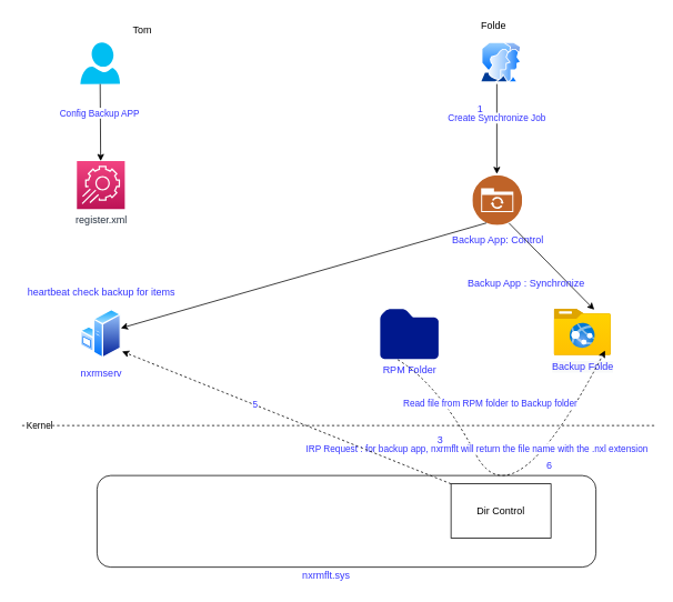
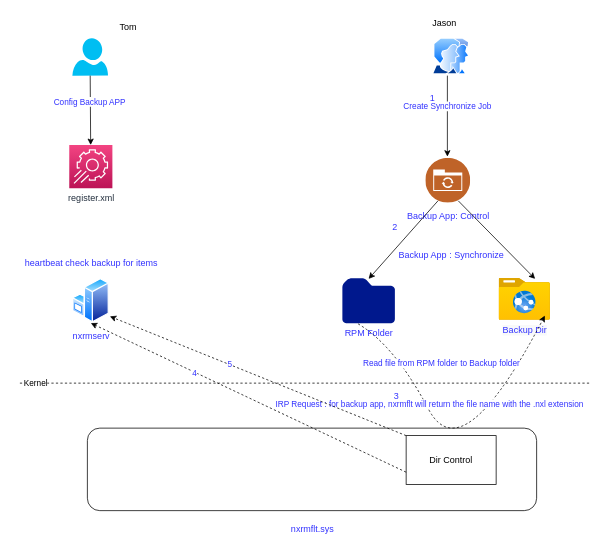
- <mxCell id="19" value="Folde" style="text;html=1;align=center;verticalAlign=middle;resizable=0;points=[];autosize=1;" parent="1" vertex="1"><mxGeometry x="567" y="20" width="50" height="20" as="geometry" /></mxCell>
+ <mxCell id="19" value="Jason" style="text;html=1;align=center;verticalAlign=middle;resizable=0;points=[];autosize=1;" parent="1" vertex="1"><mxGeometry x="567" y="20" width="50" height="20" as="geometry" /></mxCell>
+ <mxCell id="30" value="&lt;font color=&quot;#3333ff&quot;&gt;2&lt;/font&gt;" style="text;html=1;align=center;verticalAlign=middle;resizable=0;points=[];autosize=1;" parent="1" vertex="1"><mxGeometry x="516" y="292" width="20" height="20" as="geometry" /></mxCell>
- <mxCell id="15" value="" style="endArrow=classic;html=1;exitX=0.25;exitY=1;exitDx=0;exitDy=0;" parent="1" source="5" target="7" edge="1"><mxGeometry width="50" height="50" relative="1" as="geometry"><mxPoint x="376" y="340" as="sourcePoint" /><mxPoint x="426" y="290" as="targetPoint" /></mxGeometry></mxCell>
+ <mxCell id="15" value="" style="endArrow=classic;html=1;exitX=0.25;exitY=1;exitDx=0;exitDy=0;entryX=0.5;entryY=0.017;entryDx=0;entryDy=0;entryPerimeter=0;" parent="1" source="5" target="6" edge="1"><mxGeometry width="50" height="50" relative="1" as="geometry"><mxPoint x="376" y="340" as="sourcePoint" /><mxPoint x="426" y="290" as="targetPoint" /></mxGeometry></mxCell>
- <mxCell id="21" value="&lt;font color=&quot;#3333ff&quot;&gt;Backup App : Synchronize&lt;/font&gt;" style="text;html=1;align=center;verticalAlign=middle;resizable=0;points=[];autosize=1;" parent="1" vertex="1"><mxGeometry x="556" y="330" width="150" height="20" as="geometry" /></mxCell>
+ <mxCell id="21" value="&lt;font color=&quot;#3333ff&quot;&gt;Backup App : Synchronize&lt;/font&gt;" style="text;html=1;align=center;verticalAlign=middle;resizable=0;points=[];autosize=1;" parent="1" vertex="1"><mxGeometry x="526" y="330" width="150" height="20" as="geometry" /></mxCell>
- <mxCell id="22" value="&lt;span style=&quot;color: rgb(51 , 51 , 255) ; background-color: rgb(248 , 249 , 250)&quot;&gt;Backup Folde&lt;/span&gt;" style="aspect=fixed;html=1;points=[];align=center;image;fontSize=12;image=img/lib/azure2/general/Folder_Website.svg;" parent="1" vertex="1"><mxGeometry x="665" y="370" width="68" height="56.0" as="geometry" /></mxCell>
+ <mxCell id="22" value="&lt;span style=&quot;color: rgb(51 , 51 , 255) ; background-color: rgb(248 , 249 , 250)&quot;&gt;Backup Dir&lt;/span&gt;" style="aspect=fixed;html=1;points=[];align=center;image;fontSize=12;image=img/lib/azure2/general/Folder_Website.svg;" parent="1" vertex="1"><mxGeometry x="665" y="370" width="68" height="56.0" as="geometry" /></mxCell>
- <mxCell id="32" value="&lt;font color=&quot;#3333ff&quot;&gt;6&lt;/font&gt;" style="text;html=1;align=center;verticalAlign=middle;resizable=0;points=[];autosize=1;" parent="1" vertex="1"><mxGeometry x="649" y="548" width="20" height="20" as="geometry" /></mxCell>
+ <mxCell id="34" value="" style="endArrow=classic;html=1;exitX=0;exitY=0.75;exitDx=0;exitDy=0;entryX=0.5;entryY=1;entryDx=0;entryDy=0;dashed=1;" parent="1" source="26" target="7" edge="1"><mxGeometry width="50" height="50" relative="1" as="geometry"><mxPoint x="366" y="430" as="sourcePoint" /><mxPoint x="416" y="380" as="targetPoint" /></mxGeometry></mxCell>
+ <mxCell id="35" value="&lt;font color=&quot;#3333ff&quot;&gt;4&lt;/font&gt;" style="edgeLabel;html=1;align=center;verticalAlign=middle;resizable=0;points=[];" parent="34" vertex="1" connectable="0"><mxGeometry x="0.34" y="1" relative="1" as="geometry"><mxPoint as="offset" /></mxGeometry></mxCell>
- <mxCell id="33" value="&lt;font color=&quot;#3333ff&quot;&gt;nxrmflt.sys&lt;/font&gt;" style="text;html=1;align=center;verticalAlign=middle;resizable=0;points=[];autosize=1;" parent="1" vertex="1"><mxGeometry x="356" y="680" width="70" height="20" as="geometry" /></mxCell>
+ <mxCell id="33" value="&lt;font color=&quot;#3333ff&quot;&gt;nxrmflt.sys&lt;/font&gt;" style="text;html=1;align=center;verticalAlign=middle;resizable=0;points=[];autosize=1;" parent="1" vertex="1"><mxGeometry x="381" y="695" width="70" height="20" as="geometry" /></mxCell>
